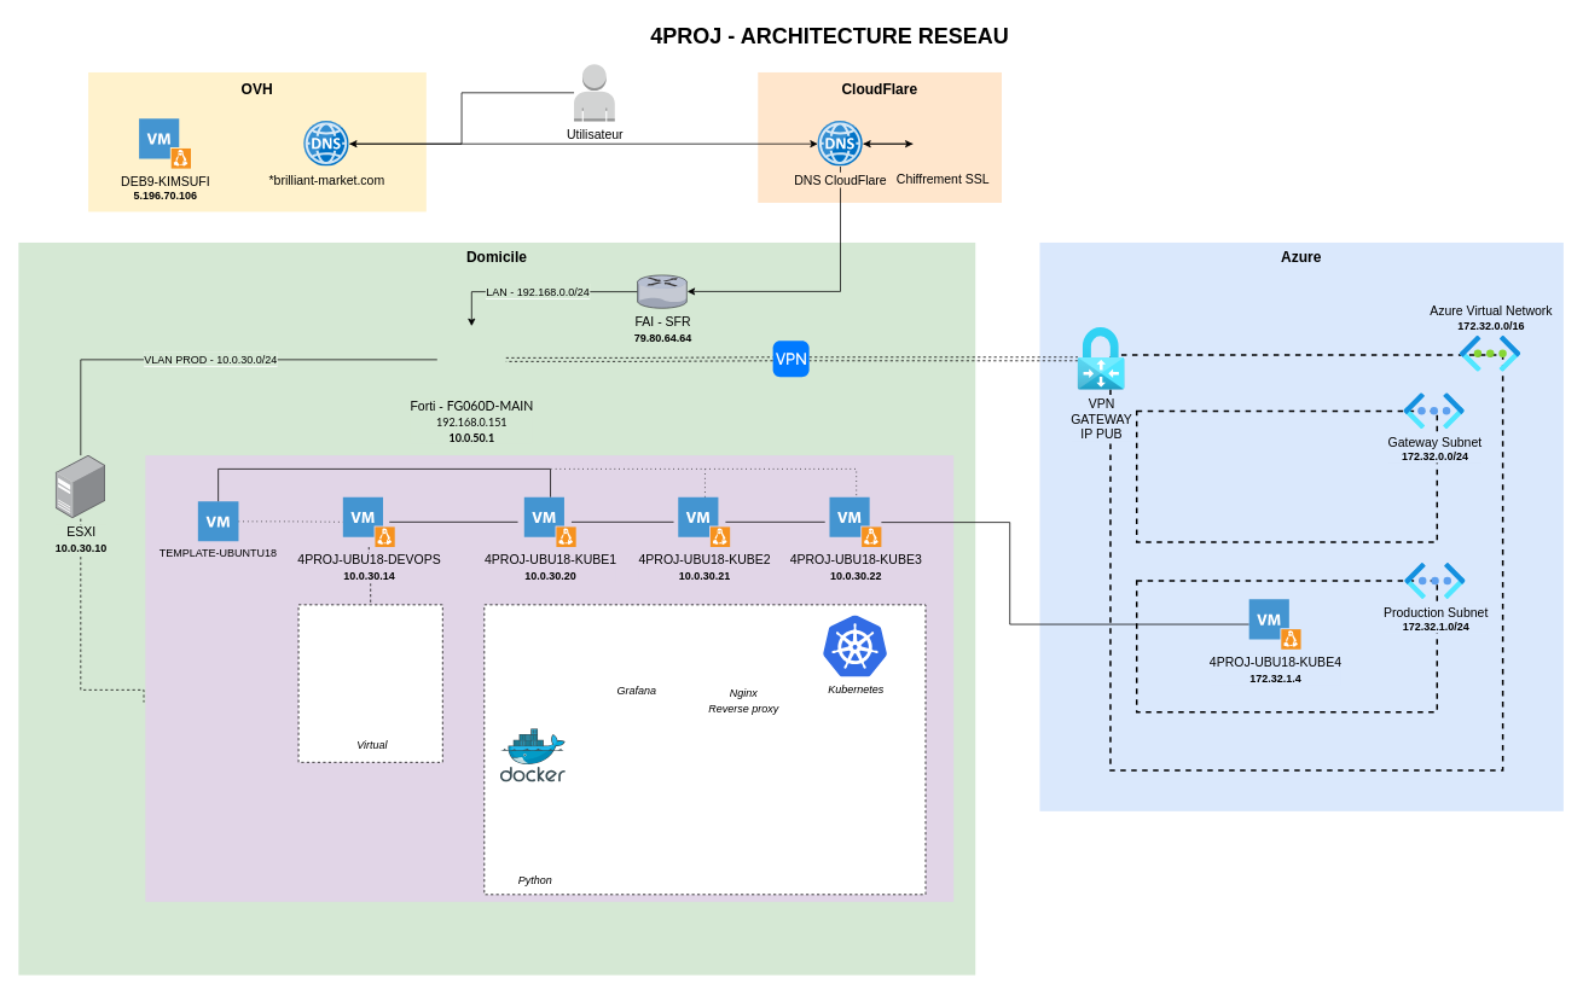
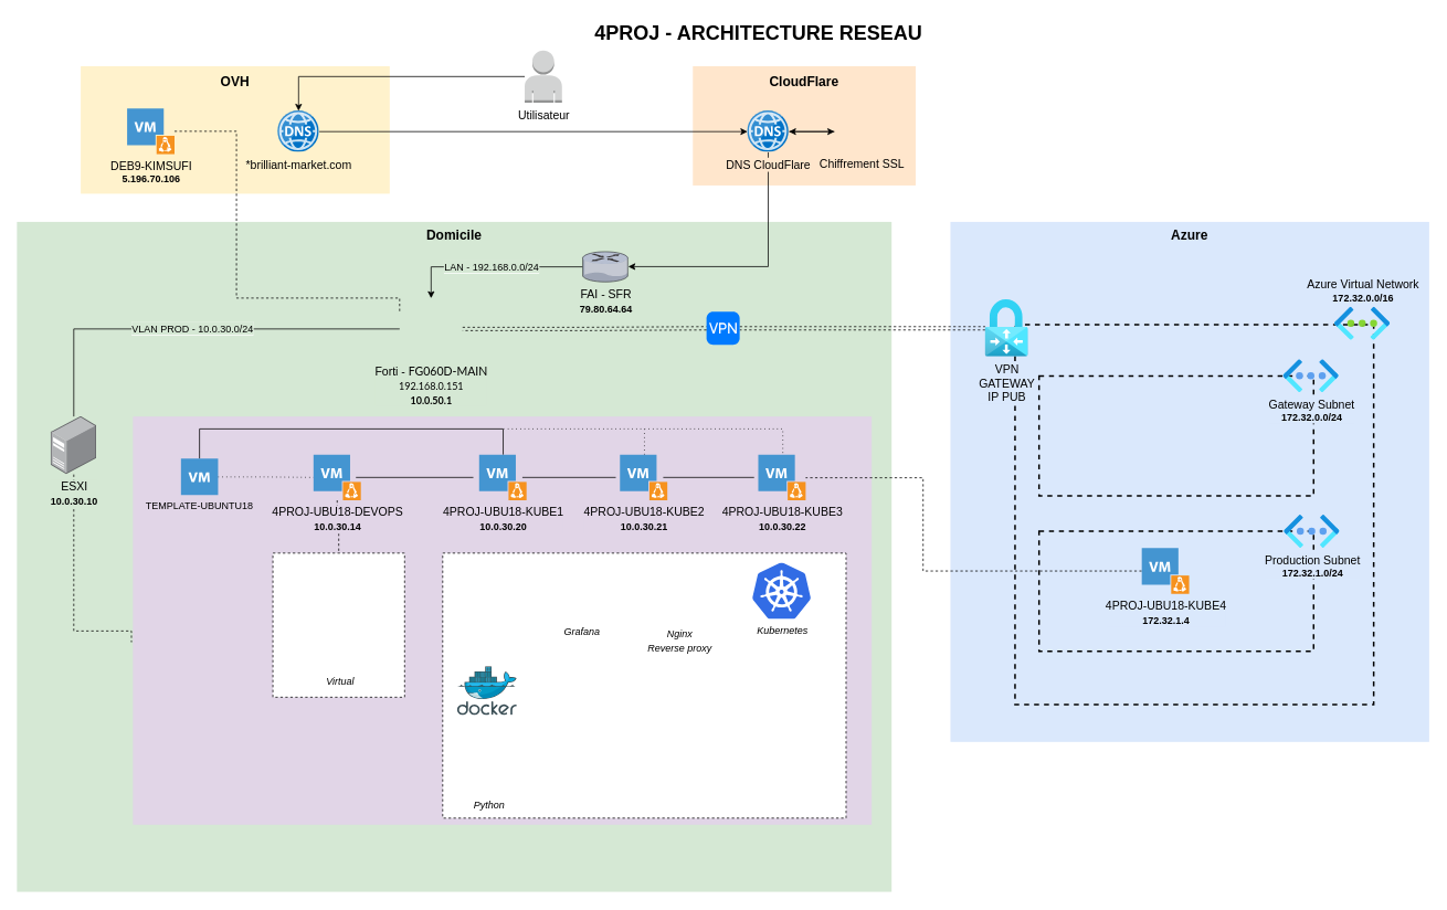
- <mxCell id="60" value="Utilisateur" style="outlineConnect=0;dashed=0;verticalLabelPosition=bottom;verticalAlign=top;align=center;html=1;shape=mxgraph.aws3.user;fillColor=#D2D3D3;gradientColor=none;labelBackgroundColor=none;fontSize=14;strokeWidth=2;" parent="1" vertex="1"><mxGeometry x="633" y="70" width="45" height="63" as="geometry" /></mxCell>
+ <mxCell id="60" value="Utilisateur" style="outlineConnect=0;dashed=0;verticalLabelPosition=bottom;verticalAlign=top;align=center;html=1;shape=mxgraph.aws3.user;fillColor=#D2D3D3;gradientColor=none;labelBackgroundColor=none;fontSize=14;strokeWidth=2;" parent="1" vertex="1"><mxGeometry x="633" y="60" width="45" height="63" as="geometry" /></mxCell>
+ <mxCell id="47" style="edgeStyle=orthogonalEdgeStyle;rounded=0;orthogonalLoop=1;jettySize=auto;html=1;dashed=1;fontSize=12;endArrow=none;endFill=0;startSize=15;entryX=0;entryY=0.25;entryDx=0;entryDy=0;" parent="1" source="48" target="18" edge="1"><mxGeometry relative="1" as="geometry"><Array as="points"><mxPoint x="285" y="158" /><mxPoint x="285" y="359" /><mxPoint x="482" y="359" /></Array></mxGeometry></mxCell>
- <mxCell id="57" style="edgeStyle=orthogonalEdgeStyle;rounded=0;orthogonalLoop=1;jettySize=auto;html=1;dashed=0;fontSize=14;endArrow=none;endFill=0;startSize=15;" parent="1" source="58" target="28" edge="1"><mxGeometry relative="1" as="geometry"><Array as="points"><mxPoint x="1114" y="689" /><mxPoint x="1114" y="576" /></Array></mxGeometry></mxCell>
+ <mxCell id="57" style="edgeStyle=orthogonalEdgeStyle;rounded=0;orthogonalLoop=1;jettySize=auto;html=1;dashed=1;fontSize=14;endArrow=none;endFill=0;startSize=15;" parent="1" source="58" target="28" edge="1"><mxGeometry relative="1" as="geometry"><Array as="points"><mxPoint x="1114" y="689" /><mxPoint x="1114" y="576" /></Array></mxGeometry></mxCell>
